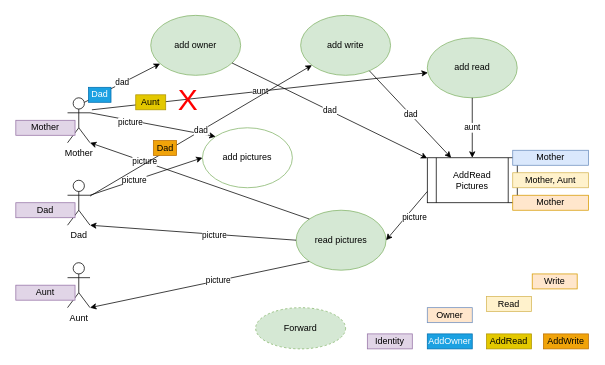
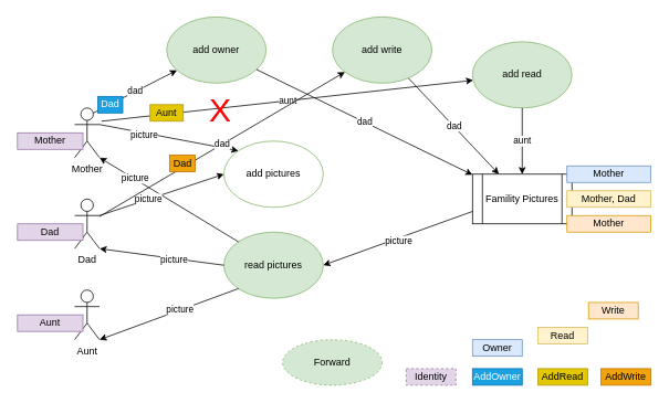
- <mxCell id="43" value="&lt;font color=&quot;#ff0000&quot; style=&quot;font-size: 40px&quot;&gt;X&lt;/font&gt;" style="text;html=1;strokeColor=none;fillColor=none;align=center;verticalAlign=middle;whiteSpace=wrap;rounded=0;" vertex="1" parent="1"><mxGeometry x="220" y="117" width="60" height="30" as="geometry" /></mxCell>
+ <mxCell id="43" value="&lt;font color=&quot;#ff0000&quot; style=&quot;font-size: 40px&quot;&gt;X&lt;/font&gt;" style="text;html=1;strokeColor=none;fillColor=none;align=center;verticalAlign=middle;whiteSpace=wrap;rounded=0;" vertex="1" parent="1"><mxGeometry x="235" y="117" width="60" height="30" as="geometry" /></mxCell>
- <mxCell id="3" value="AddRead Pictures" style="shape=process;whiteSpace=wrap;html=1;backgroundOutline=1;" parent="1" vertex="1"><mxGeometry x="569" y="210" width="120" height="60" as="geometry" /></mxCell>
+ <mxCell id="3" value="Famility Pictures" style="shape=process;whiteSpace=wrap;html=1;backgroundOutline=1;" parent="1" vertex="1"><mxGeometry x="569" y="210" width="120" height="60" as="geometry" /></mxCell>
- <mxCell id="29" value="Mother, Aunt" style="rounded=0;whiteSpace=wrap;html=1;align=center;fillColor=#fff2cc;strokeColor=#d6b656;" parent="1" vertex="1"><mxGeometry x="683" y="230" width="101" height="20" as="geometry" /></mxCell>
+ <mxCell id="29" value="Mother, Dad" style="rounded=0;whiteSpace=wrap;html=1;align=center;fillColor=#fff2cc;strokeColor=#d6b656;" parent="1" vertex="1"><mxGeometry x="683" y="230" width="101" height="20" as="geometry" /></mxCell>
- <mxCell id="6" value="read pictures" style="ellipse;whiteSpace=wrap;html=1;fillColor=#d5e8d4;strokeColor=#82b366;" parent="1" vertex="1"><mxGeometry x="394" y="280" width="120" height="80" as="geometry" /></mxCell>
+ <mxCell id="6" value="read pictures" style="ellipse;whiteSpace=wrap;html=1;fillColor=#d5e8d4;strokeColor=#82b366;" parent="1" vertex="1"><mxGeometry x="269" y="280" width="120" height="80" as="geometry" /></mxCell>
- <mxCell id="25" value="Owner" style="rounded=0;whiteSpace=wrap;html=1;align=center;fillColor=#ffe6cc;strokeColor=#6c8ebf;" parent="1" vertex="1"><mxGeometry x="569" y="410" width="60" height="20" as="geometry" /></mxCell>
+ <mxCell id="25" value="Owner" style="rounded=0;whiteSpace=wrap;html=1;align=center;fillColor=#dae8fc;strokeColor=#6c8ebf;" parent="1" vertex="1"><mxGeometry x="569" y="410" width="60" height="20" as="geometry" /></mxCell>
- <mxCell id="24" value="Identity" style="rounded=0;whiteSpace=wrap;html=1;align=center;fillColor=#e1d5e7;strokeColor=#9673a6;" parent="1" vertex="1"><mxGeometry x="489" y="445" width="60" height="20" as="geometry" /></mxCell>
+ <mxCell id="24" value="Identity" style="rounded=0;whiteSpace=wrap;html=1;align=center;fillColor=#e1d5e7;strokeColor=#9673a6;dashed=1;" parent="1" vertex="1"><mxGeometry x="489" y="445" width="60" height="20" as="geometry" /></mxCell>
